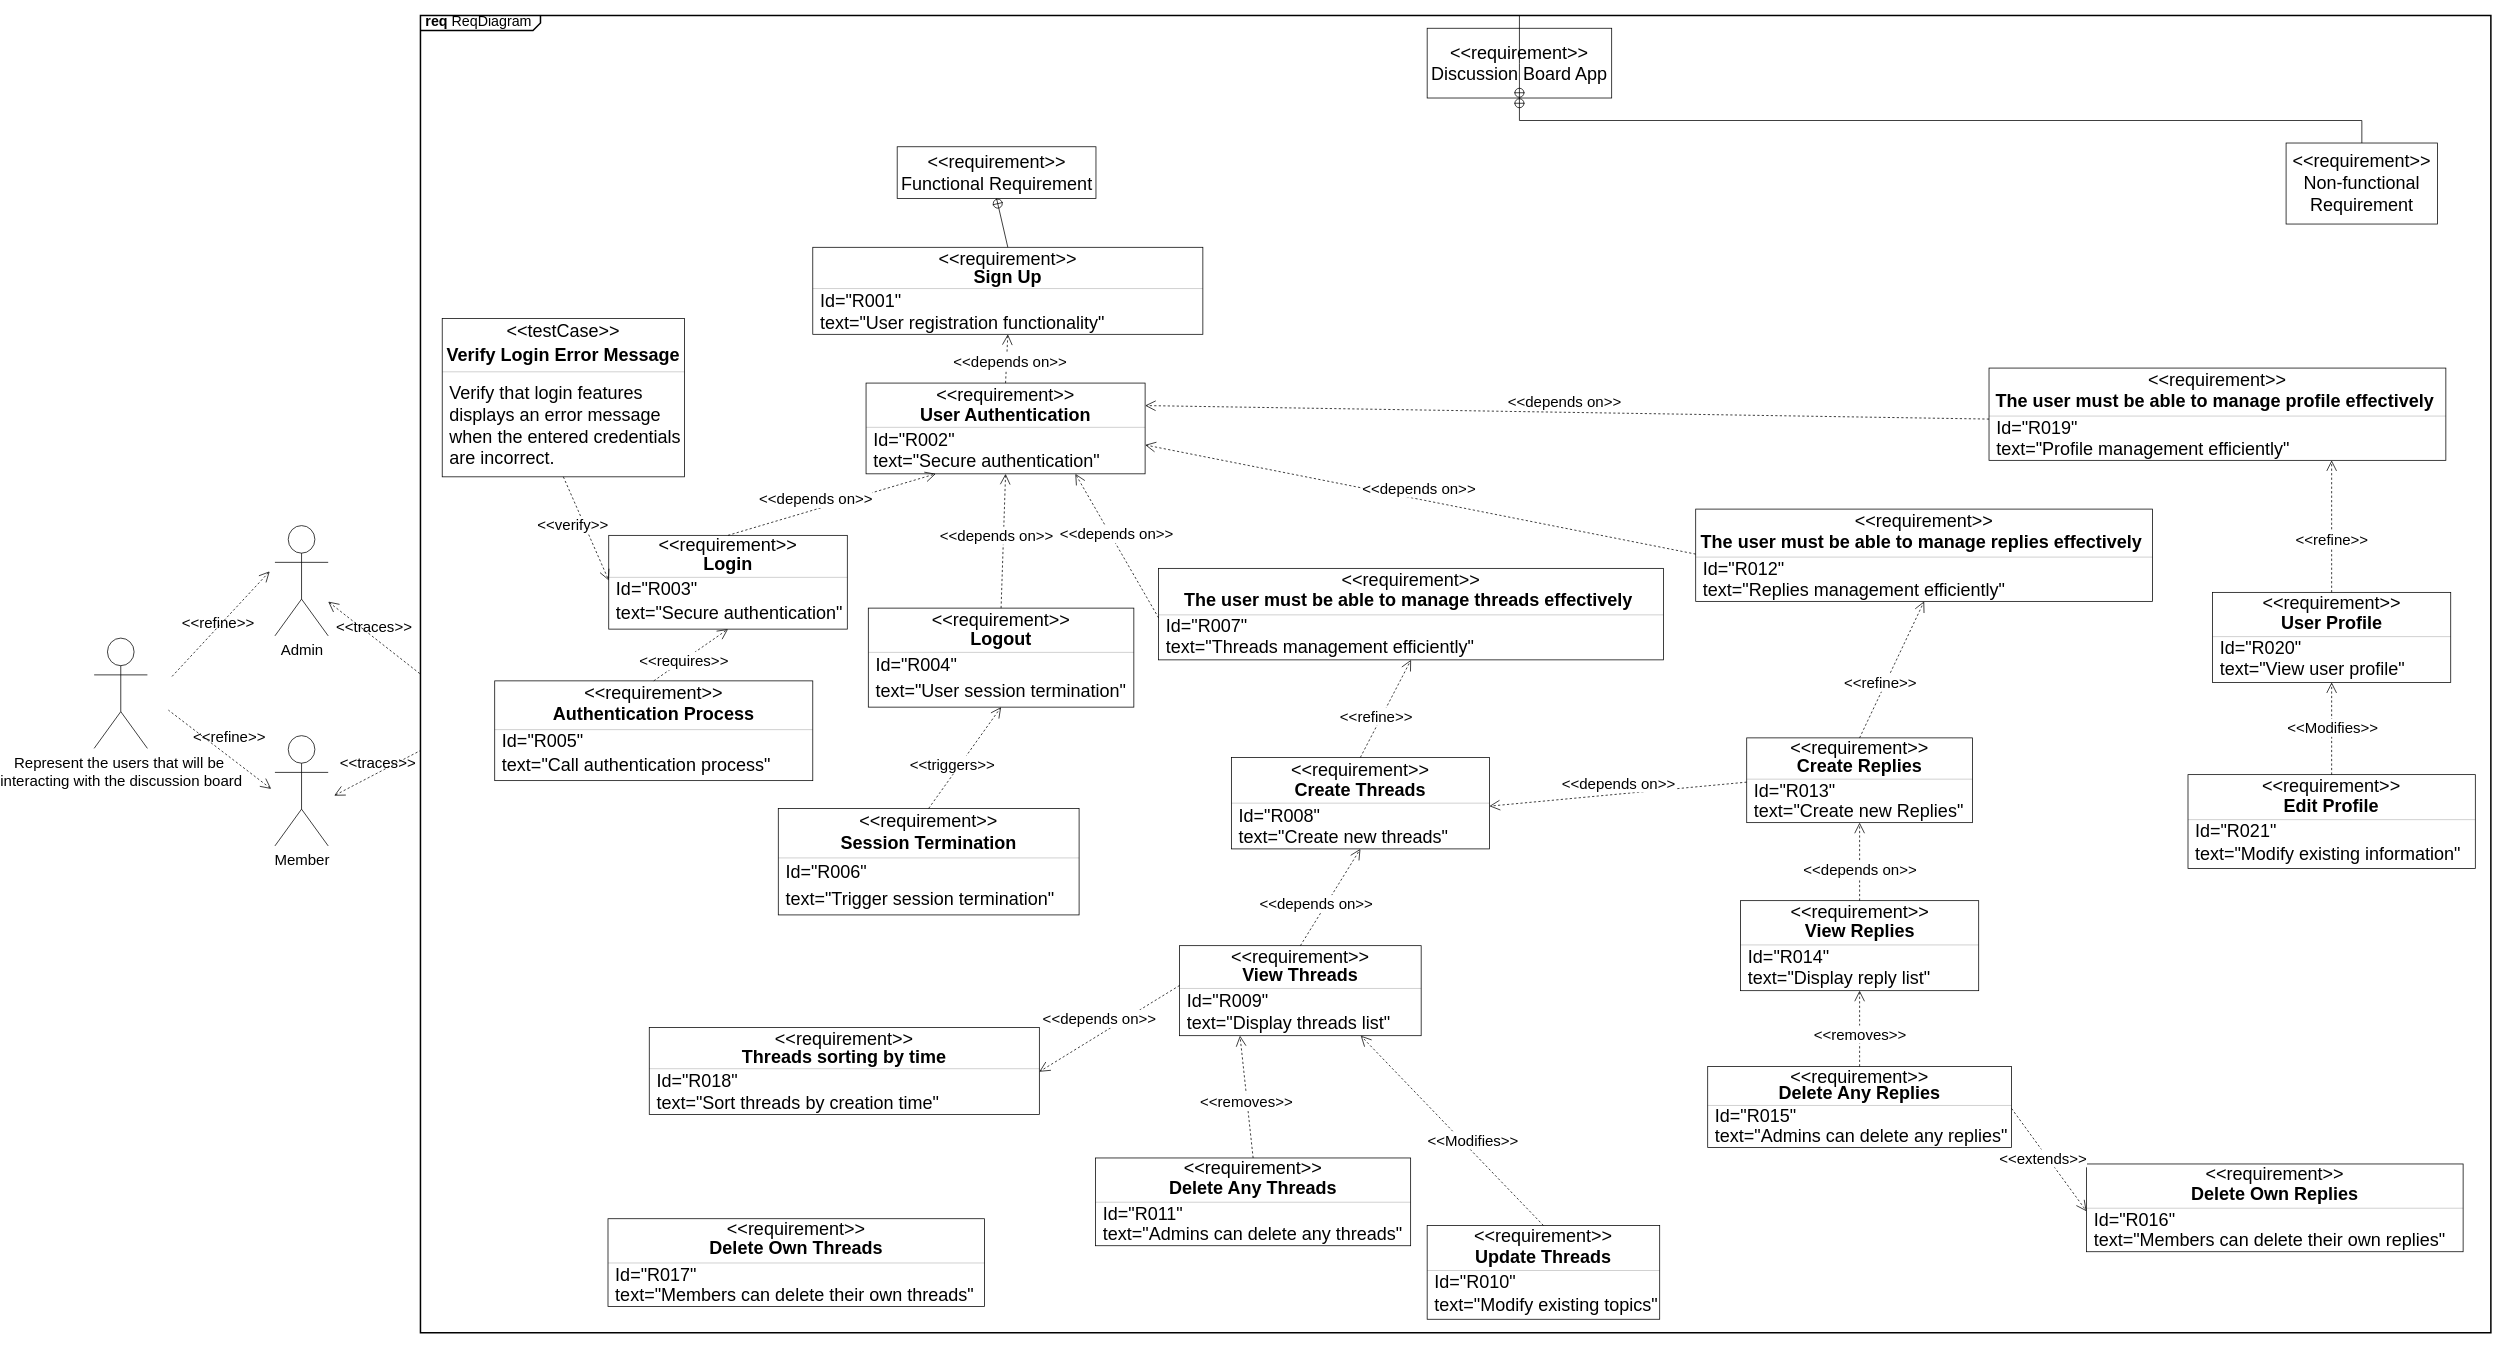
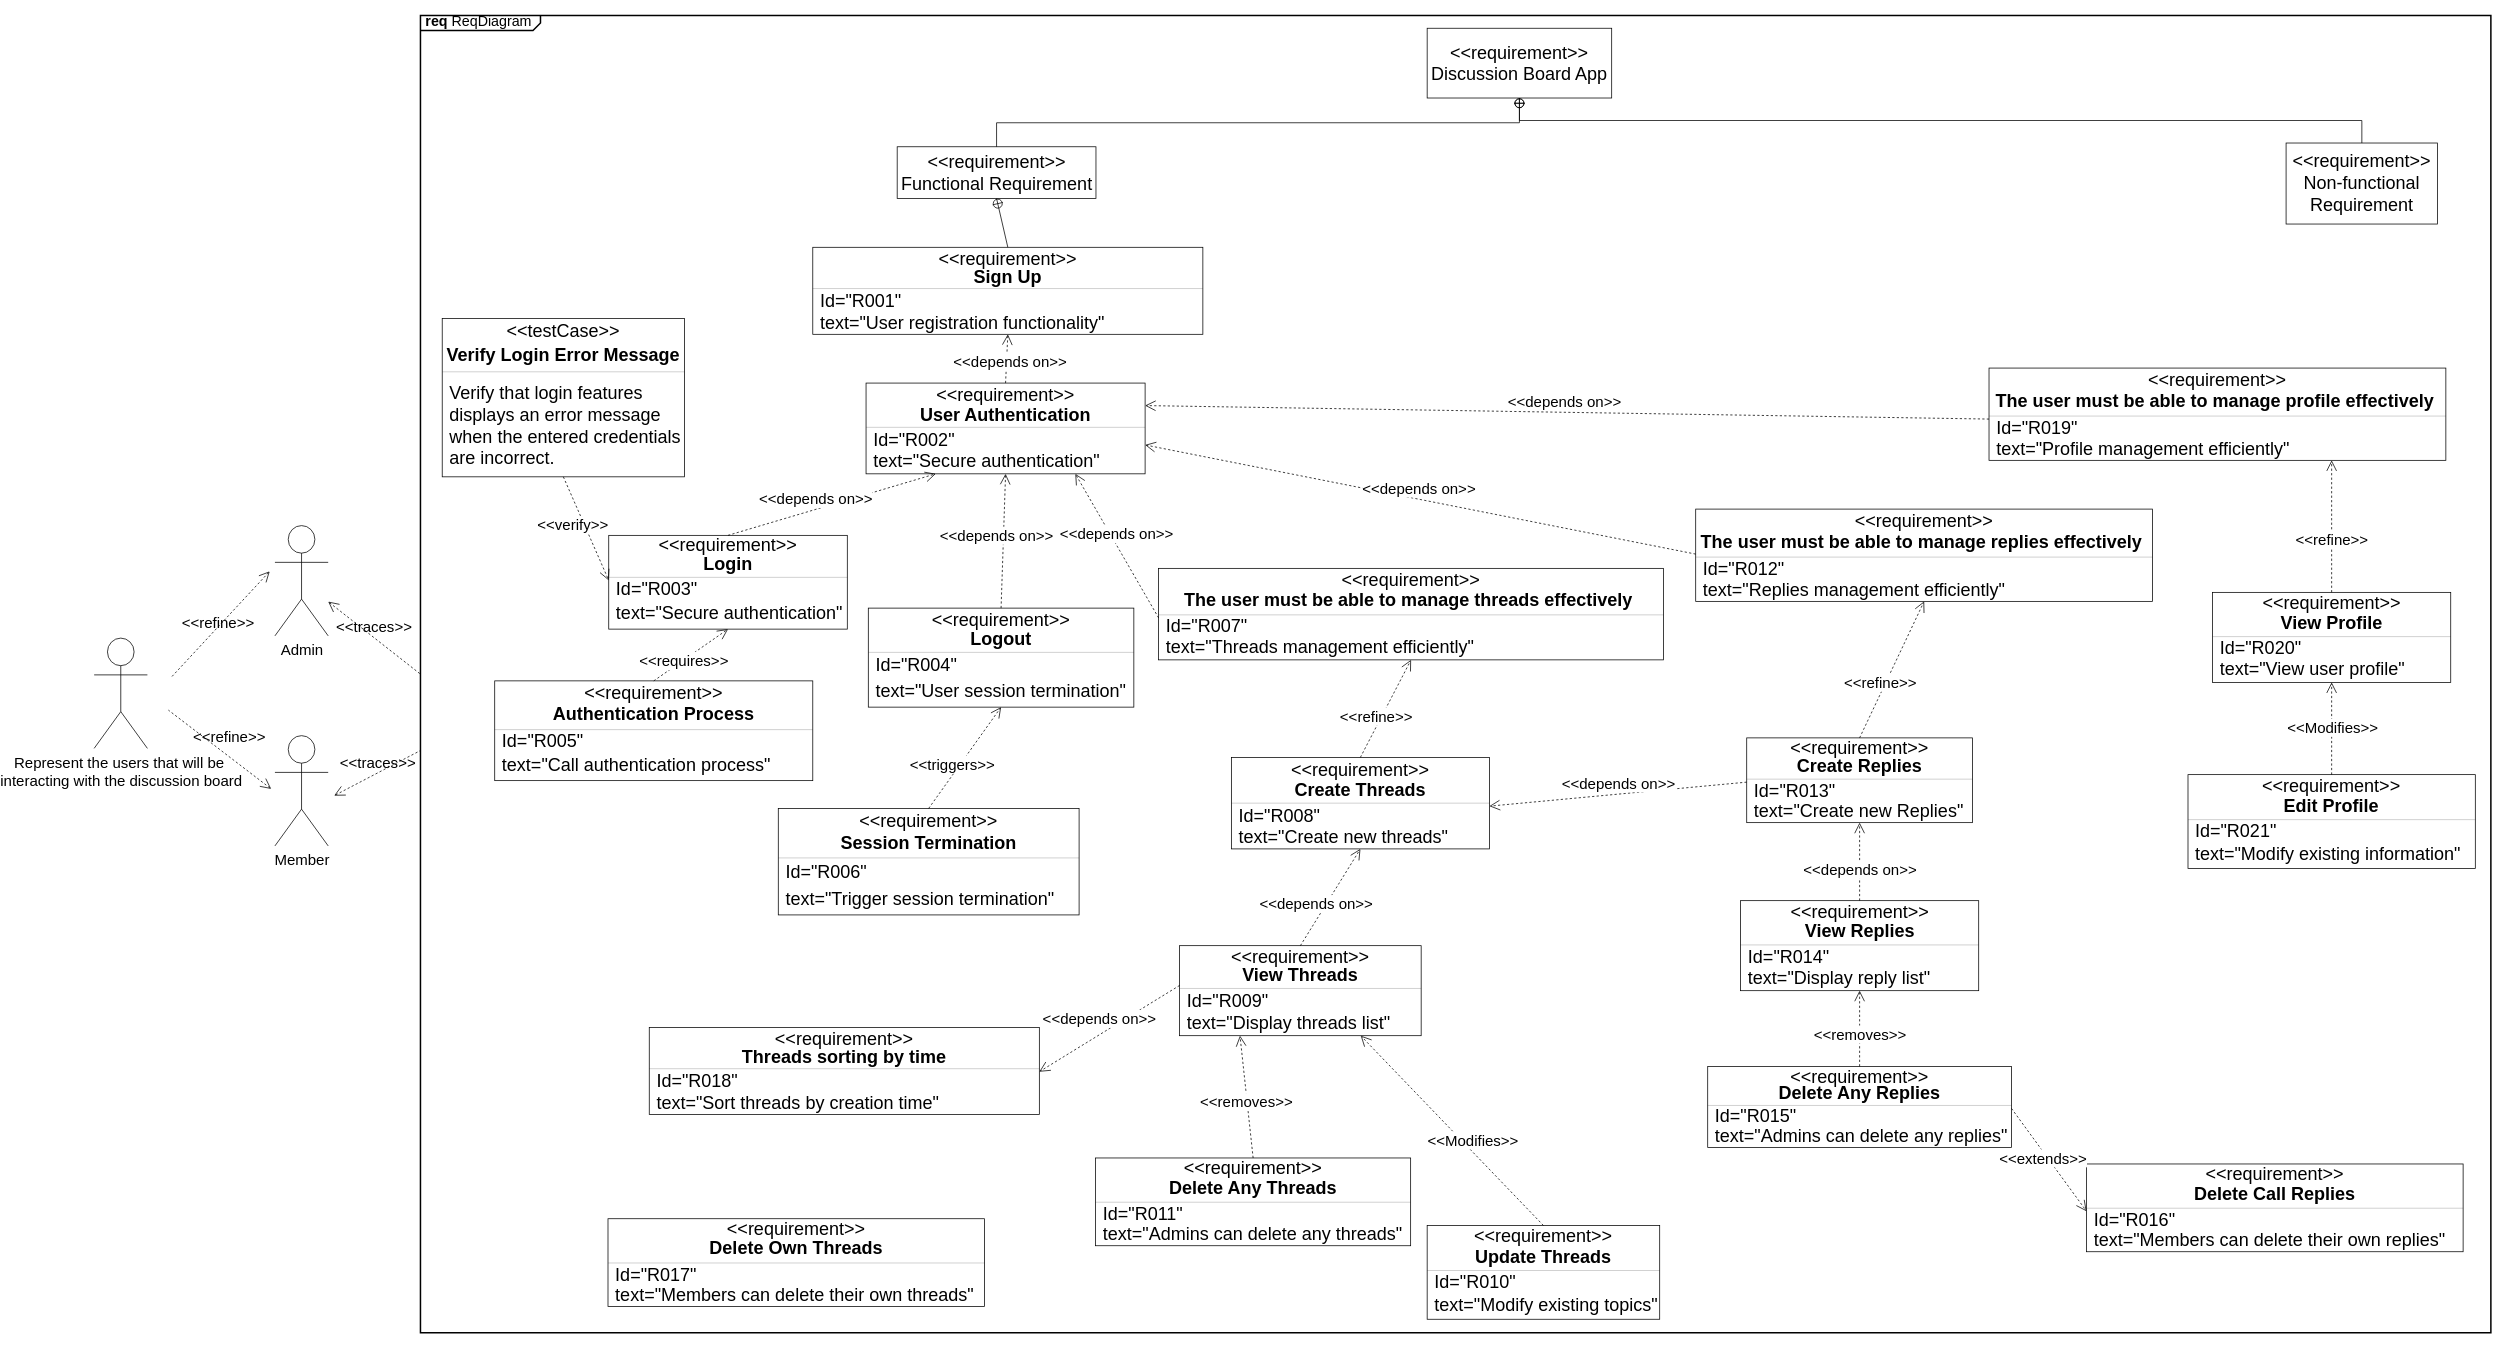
- <mxCell id="6" value="" style="rounded=0;html=1;labelBackgroundColor=none;endArrow=none;edgeStyle=elbowEdgeStyle;elbow=vertical;startArrow=sysMLPackCont;startSize=12;" parent="1" source="3" target="2" edge="1"><mxGeometry relative="1" as="geometry" /></mxCell>
+ <mxCell id="6" value="" style="rounded=0;html=1;labelBackgroundColor=none;endArrow=none;edgeStyle=elbowEdgeStyle;elbow=vertical;startArrow=sysMLPackCont;startSize=12;" parent="1" source="3" target="4" edge="1"><mxGeometry relative="1" as="geometry" /></mxCell>
- <mxCell id="156" value="&lt;font style=&quot;font-size: 24px;&quot;&gt;User Profile&lt;/font&gt;" style="html=1;align=center;spacing=0;verticalAlign=middle;strokeColor=none;fillColor=none;whiteSpace=wrap;fontStyle=1" vertex="1" parent="154"><mxGeometry y="26" width="317.5" height="29" as="geometry" /></mxCell>
+ <mxCell id="156" value="&lt;font style=&quot;font-size: 24px;&quot;&gt;View Profile&lt;/font&gt;" style="html=1;align=center;spacing=0;verticalAlign=middle;strokeColor=none;fillColor=none;whiteSpace=wrap;fontStyle=1" vertex="1" parent="154"><mxGeometry y="26" width="317.5" height="29" as="geometry" /></mxCell>
- <mxCell id="137" value="&lt;font style=&quot;font-size: 24px;&quot;&gt;Delete Own Replies&lt;/font&gt;" style="html=1;align=center;spacing=0;verticalAlign=middle;strokeColor=none;fillColor=none;whiteSpace=wrap;fontStyle=1" parent="135" vertex="1"><mxGeometry y="25" width="502" height="30" as="geometry" /></mxCell>
+ <mxCell id="137" value="&lt;font style=&quot;font-size: 24px;&quot;&gt;Delete Call Replies&lt;/font&gt;" style="html=1;align=center;spacing=0;verticalAlign=middle;strokeColor=none;fillColor=none;whiteSpace=wrap;fontStyle=1" parent="135" vertex="1"><mxGeometry y="25" width="502" height="30" as="geometry" /></mxCell>
